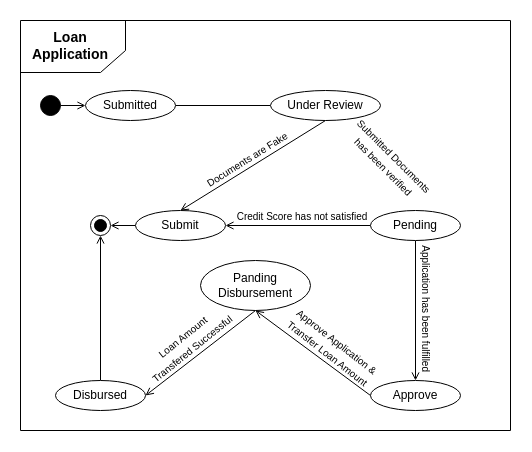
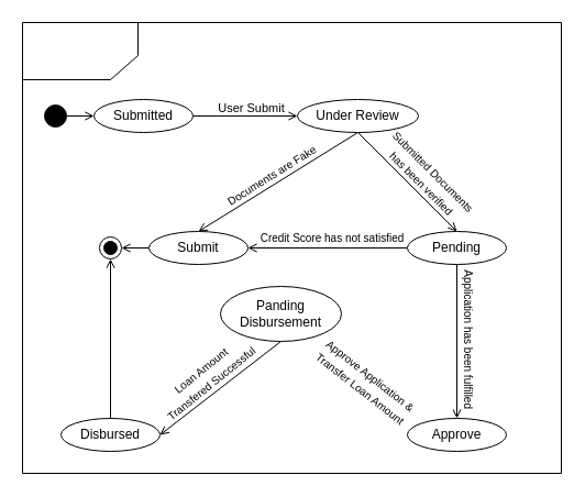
- <mxCell id="3" value="&lt;b&gt;&lt;font style=&quot;font-size: 14px;&quot;&gt;Loan&lt;/font&gt;&lt;/b&gt;&lt;div&gt;&lt;b&gt;&lt;font style=&quot;font-size: 14px;&quot;&gt;Application&lt;/font&gt;&lt;/b&gt;&lt;/div&gt;" style="text;html=1;align=center;verticalAlign=middle;whiteSpace=wrap;rounded=0;" vertex="1" parent="2"><mxGeometry x="20" y="10" width="60" height="30" as="geometry" /></mxCell>
+ <mxCell id="26" value="&lt;font style=&quot;font-size: 11px;&quot;&gt;User Submit&amp;nbsp;&lt;/font&gt;" style="text;html=1;align=center;verticalAlign=middle;whiteSpace=wrap;rounded=0;" vertex="1" parent="2"><mxGeometry x="170" y="63" width="80" height="30" as="geometry" /></mxCell>
- <mxCell id="7" style="edgeStyle=orthogonalEdgeStyle;rounded=0;orthogonalLoop=1;jettySize=auto;html=1;exitX=1;exitY=0.5;exitDx=0;exitDy=0;entryX=0;entryY=0.5;entryDx=0;entryDy=0;endArrow=none;endFill=0;" edge="1" parent="2" source="8" target="11"><mxGeometry relative="1" as="geometry" /></mxCell>
+ <mxCell id="7" style="edgeStyle=orthogonalEdgeStyle;rounded=0;orthogonalLoop=1;jettySize=auto;html=1;exitX=1;exitY=0.5;exitDx=0;exitDy=0;entryX=0;entryY=0.5;entryDx=0;entryDy=0;endArrow=open;endFill=0;" edge="1" parent="2" source="8" target="11"><mxGeometry relative="1" as="geometry" /></mxCell>
+ <mxCell id="9" style="rounded=0;orthogonalLoop=1;jettySize=auto;html=1;exitX=0.5;exitY=1;exitDx=0;exitDy=0;entryX=0.5;entryY=0;entryDx=0;entryDy=0;endArrow=open;endFill=0;" edge="1" parent="2" source="11" target="14"><mxGeometry relative="1" as="geometry" /></mxCell>
- <mxCell id="15" style="rounded=0;orthogonalLoop=1;jettySize=auto;html=1;exitX=0;exitY=0.5;exitDx=0;exitDy=0;entryX=0.5;entryY=1;entryDx=0;entryDy=0;endArrow=open;endFill=0;" edge="1" parent="2" source="16" target="20"><mxGeometry relative="1" as="geometry" /></mxCell>
